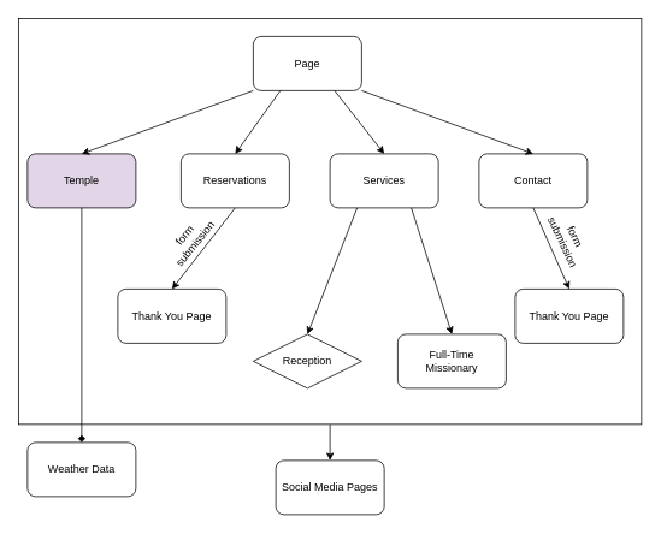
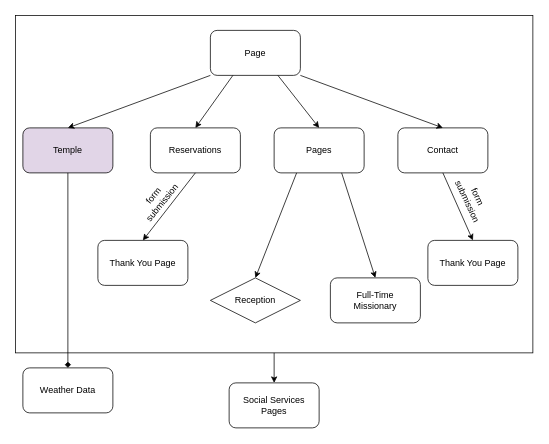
- <mxCell id="6" value="Services" style="rounded=1;whiteSpace=wrap;html=1;" vertex="1" parent="1"><mxGeometry x="365" y="170" width="120" height="60" as="geometry" /></mxCell>
+ <mxCell id="6" value="Pages" style="rounded=1;whiteSpace=wrap;html=1;" vertex="1" parent="1"><mxGeometry x="365" y="170" width="120" height="60" as="geometry" /></mxCell>
- <mxCell id="12" value="Social Media Pages" style="rounded=1;whiteSpace=wrap;html=1;fillColor=default;" vertex="1" parent="1"><mxGeometry x="305" y="510" width="120" height="60" as="geometry" /></mxCell>
+ <mxCell id="12" value="Social Services Pages" style="rounded=1;whiteSpace=wrap;html=1;fillColor=default;" vertex="1" parent="1"><mxGeometry x="305" y="510" width="120" height="60" as="geometry" /></mxCell>
